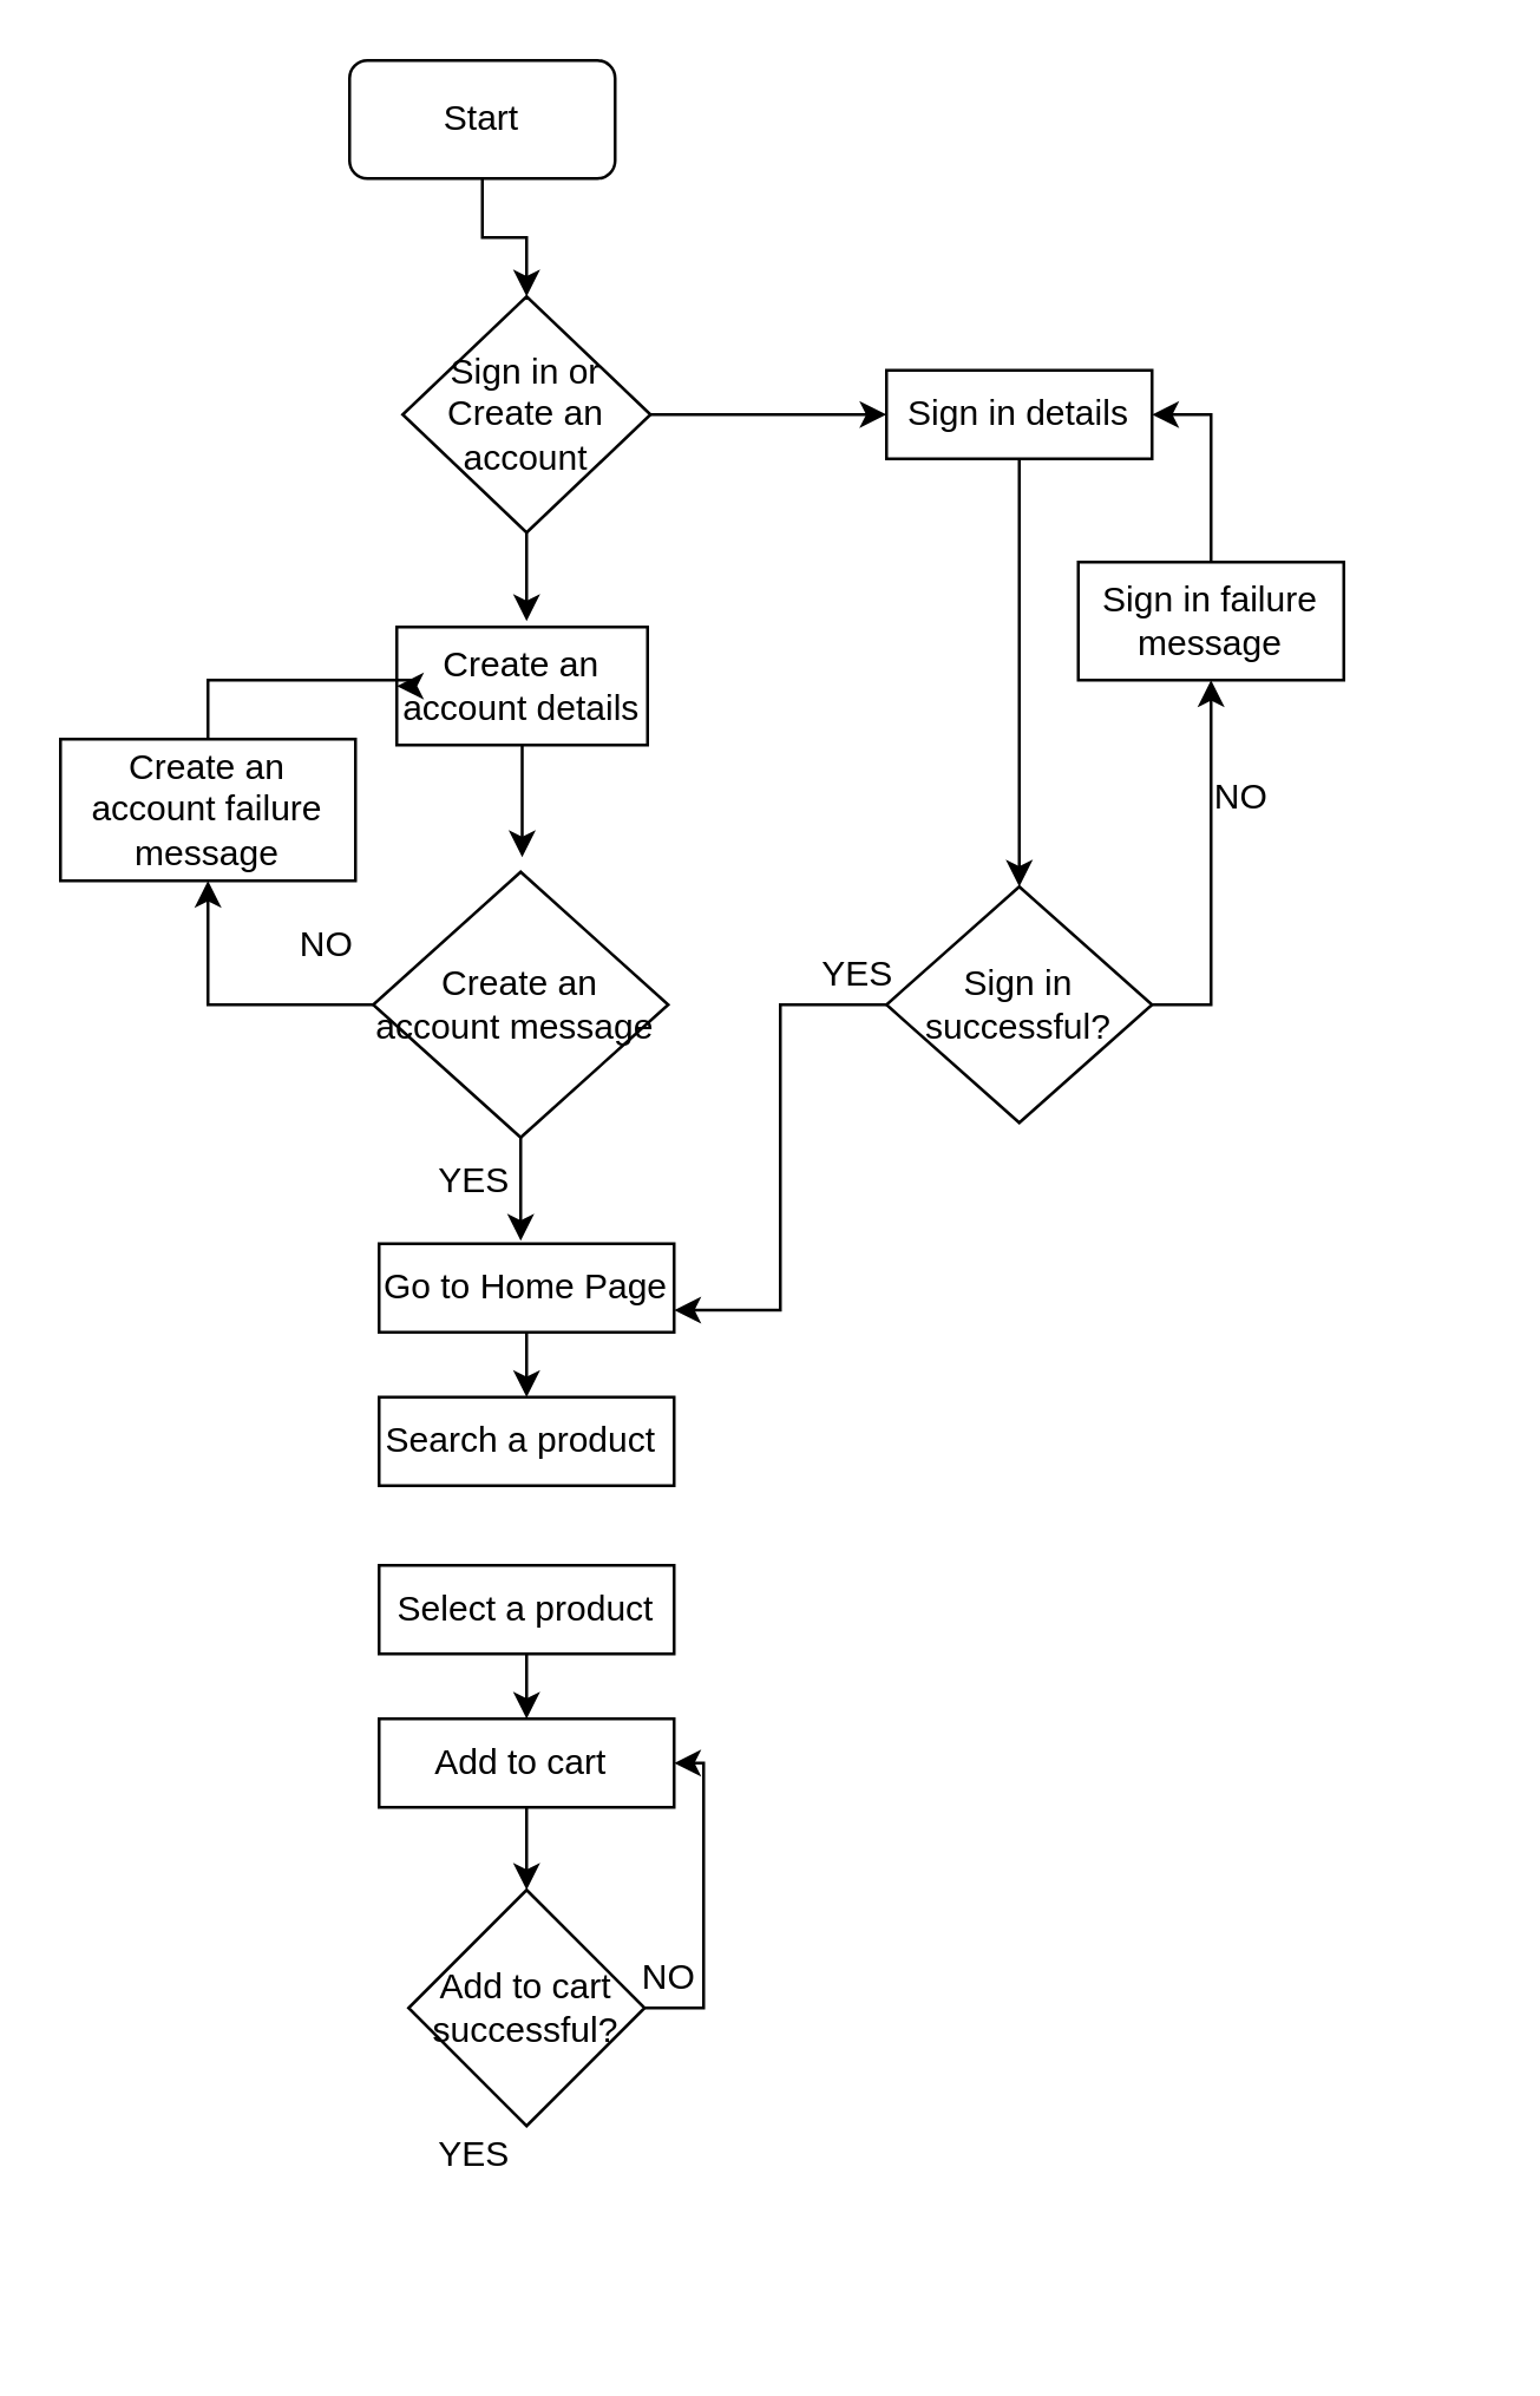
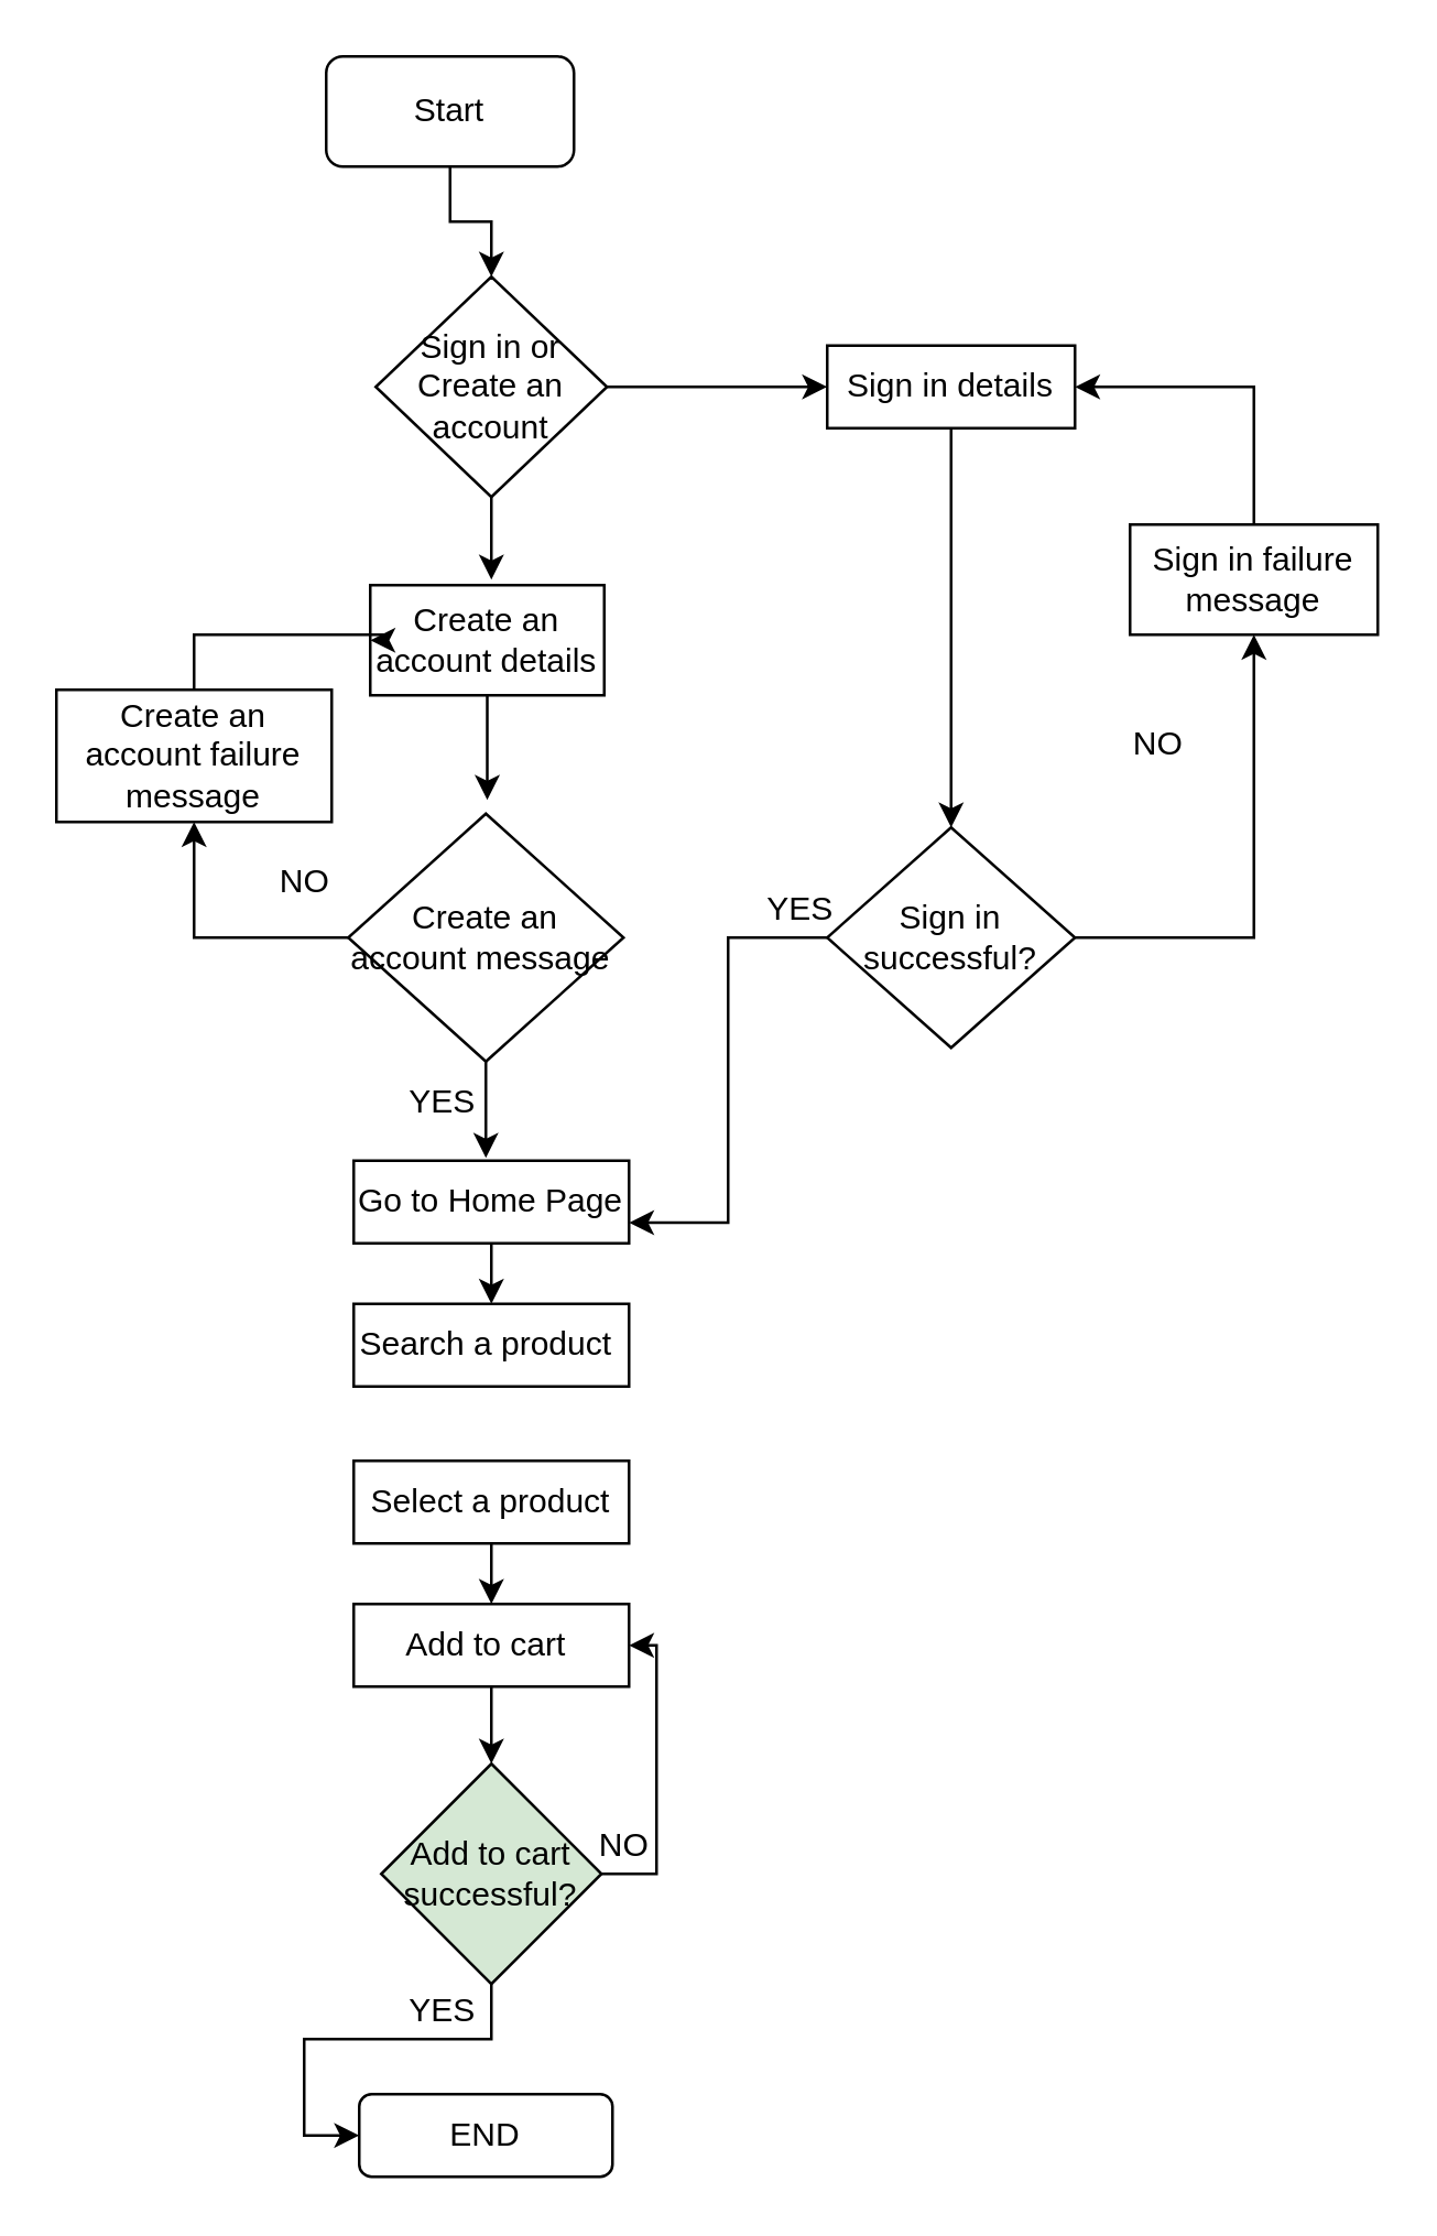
- <mxCell id="13" value="Sign in failure message" style="rounded=0;whiteSpace=wrap;html=1;" parent="1" vertex="1"><mxGeometry x="365" y="190" width="90" height="40" as="geometry" /></mxCell>
+ <mxCell id="13" value="Sign in failure message" style="rounded=0;whiteSpace=wrap;html=1;" parent="1" vertex="1"><mxGeometry x="410" y="190" width="90" height="40" as="geometry" /></mxCell>
- <mxCell id="32" value="Add to cart successful?" style="rhombus;whiteSpace=wrap;html=1;" parent="1" vertex="1"><mxGeometry x="138" y="640" width="80" height="80" as="geometry" /></mxCell>
+ <mxCell id="32" value="Add to cart successful?" style="rhombus;whiteSpace=wrap;html=1;fillColor=#d5e8d4;" parent="1" vertex="1"><mxGeometry x="138" y="640" width="80" height="80" as="geometry" /></mxCell>
+ <mxCell id="31" style="edgeStyle=orthogonalEdgeStyle;rounded=0;orthogonalLoop=1;jettySize=auto;html=1;entryX=0;entryY=0.5;entryDx=0;entryDy=0;" parent="1" source="32" target="36" edge="1"><mxGeometry relative="1" as="geometry" /></mxCell>
+ <mxCell id="36" value="END" style="rounded=1;whiteSpace=wrap;html=1;" parent="1" vertex="1"><mxGeometry x="130" y="760" width="92" height="30" as="geometry" /></mxCell>
